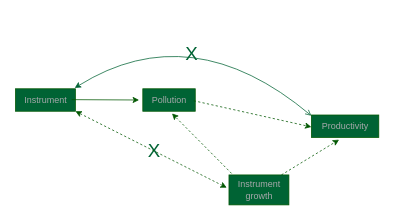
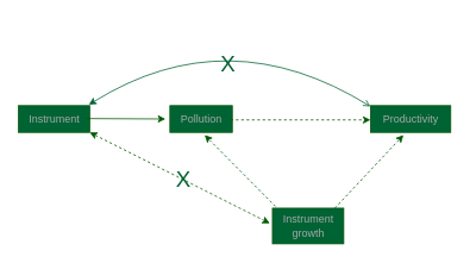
- <mxCell id="3" value="Productivity" style="text;html=1;align=center;verticalAlign=middle;resizable=0;points=[];autosize=1;strokeColor=#005700;fillColor=#006334;fontColor=#a7a9ac;" vertex="1" parent="1"><mxGeometry x="415" y="153" width="90" height="30" as="geometry" /></mxCell>
+ <mxCell id="3" value="Productivity" style="text;html=1;align=center;verticalAlign=middle;resizable=0;points=[];autosize=1;strokeColor=#005700;fillColor=#006334;fontColor=#a7a9ac;" vertex="1" parent="1"><mxGeometry x="415" y="118" width="90" height="30" as="geometry" /></mxCell>
